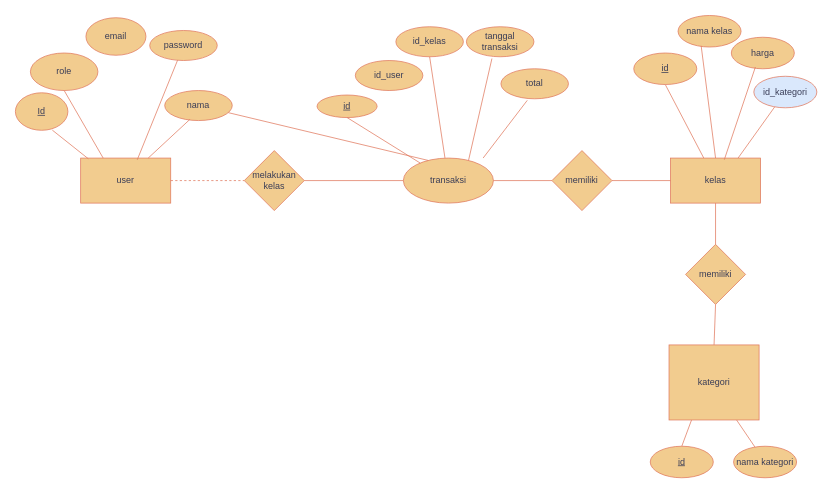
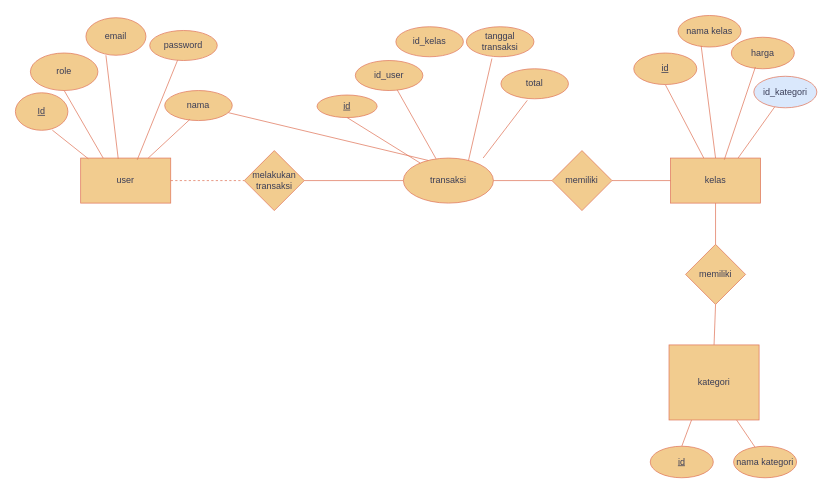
+ <mxCell id="10" value="" style="endArrow=none;html=1;rounded=0;exitX=0.417;exitY=0.017;exitDx=0;exitDy=0;entryX=0.333;entryY=1;entryDx=0;entryDy=0;entryPerimeter=0;exitPerimeter=0;labelBackgroundColor=none;strokeColor=#E07A5F;fontColor=default;" edge="1" parent="1" source="2" target="8"><mxGeometry width="50" height="50" relative="1" as="geometry"><mxPoint x="147" y="220" as="sourcePoint" /><mxPoint x="112" y="100" as="targetPoint" /></mxGeometry></mxCell>
- <mxCell id="21" value="" style="endArrow=none;html=1;rounded=0;entryX=0.5;entryY=1;entryDx=0;entryDy=0;labelBackgroundColor=none;strokeColor=#E07A5F;fontColor=default;" edge="1" parent="1" source="4" target="20"><mxGeometry width="50" height="50" relative="1" as="geometry"><mxPoint x="537" y="212" as="sourcePoint" /><mxPoint x="579" y="110" as="targetPoint" /></mxGeometry></mxCell>
+ <mxCell id="21" value="" style="endArrow=none;html=1;rounded=0;labelBackgroundColor=none;strokeColor=#E07A5F;fontColor=default;" edge="1" parent="1" source="4" target="43"><mxGeometry width="50" height="50" relative="1" as="geometry"><mxPoint x="537" y="212" as="sourcePoint" /><mxPoint x="579" y="110" as="targetPoint" /></mxGeometry></mxCell>
- <mxCell id="18" value="melakukan kelas" style="rhombus;whiteSpace=wrap;html=1;labelBackgroundColor=none;fillColor=#F2CC8F;strokeColor=#E07A5F;fontColor=#393C56;" vertex="1" parent="1"><mxGeometry x="325" y="200" width="80" height="80" as="geometry" /></mxCell>
+ <mxCell id="18" value="melakukan transaksi" style="rhombus;whiteSpace=wrap;html=1;labelBackgroundColor=none;fillColor=#F2CC8F;strokeColor=#E07A5F;fontColor=#393C56;" vertex="1" parent="1"><mxGeometry x="325" y="200" width="80" height="80" as="geometry" /></mxCell>
